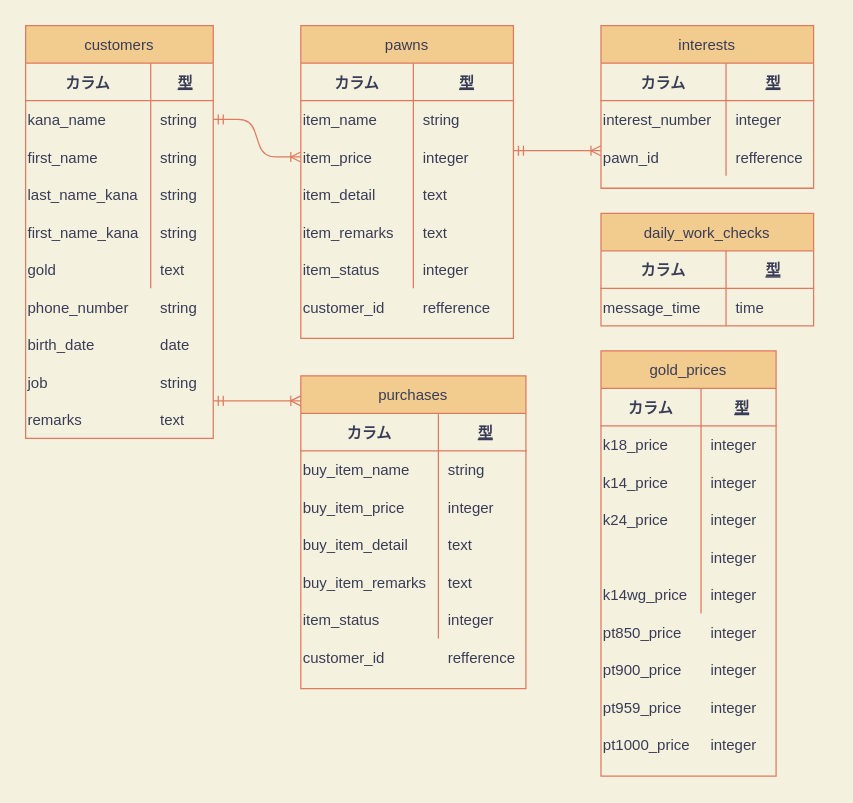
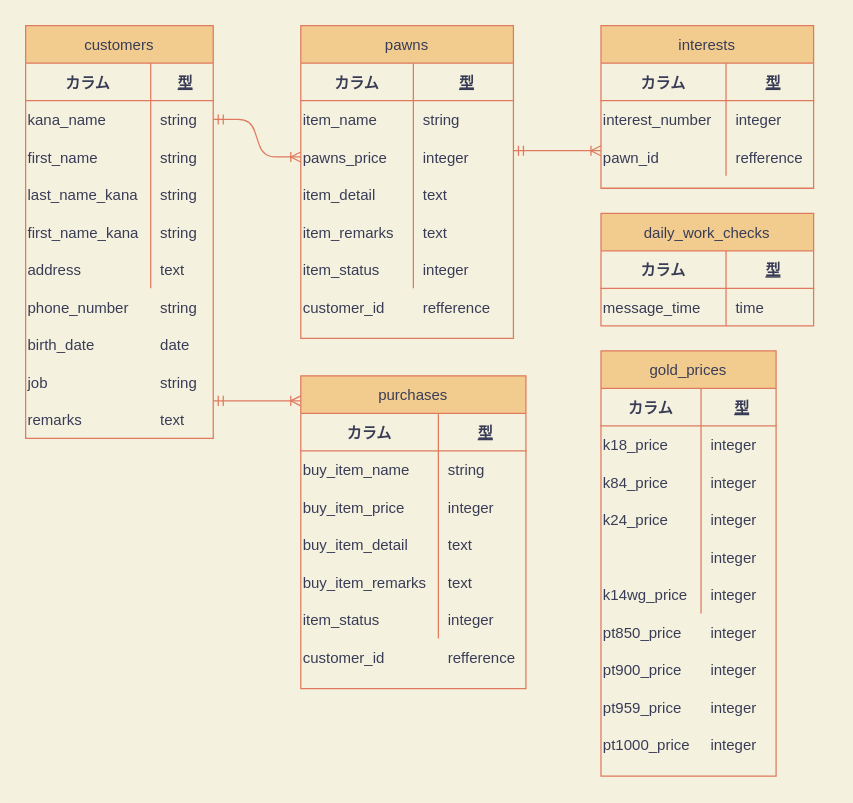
- <mxCell id="10" value="item_price" style="shape=partialRectangle;connectable=0;fillColor=none;top=0;left=0;bottom=0;right=0;editable=1;overflow=hidden;align=left;strokeColor=#E07A5F;fontColor=#393C56;" parent="9" vertex="1"><mxGeometry width="90" height="30" as="geometry" /></mxCell>
+ <mxCell id="10" value="pawns_price" style="shape=partialRectangle;connectable=0;fillColor=none;top=0;left=0;bottom=0;right=0;editable=1;overflow=hidden;align=left;strokeColor=#E07A5F;fontColor=#393C56;" parent="9" vertex="1"><mxGeometry width="90" height="30" as="geometry" /></mxCell>
- <mxCell id="42" value="gold" style="shape=partialRectangle;connectable=0;fillColor=none;top=0;left=0;bottom=0;right=0;editable=1;overflow=hidden;align=left;strokeColor=#E07A5F;fontColor=#393C56;" parent="41" vertex="1"><mxGeometry width="100" height="30" as="geometry" /></mxCell>
+ <mxCell id="42" value="address" style="shape=partialRectangle;connectable=0;fillColor=none;top=0;left=0;bottom=0;right=0;editable=1;overflow=hidden;align=left;strokeColor=#E07A5F;fontColor=#393C56;" parent="41" vertex="1"><mxGeometry width="100" height="30" as="geometry" /></mxCell>
- <mxCell id="106" value="k14_price" style="shape=partialRectangle;connectable=0;fillColor=none;top=0;left=0;bottom=0;right=0;editable=1;overflow=hidden;align=left;strokeColor=#E07A5F;fontColor=#393C56;" parent="105" vertex="1"><mxGeometry width="80" height="30" as="geometry" /></mxCell>
+ <mxCell id="106" value="k84_price" style="shape=partialRectangle;connectable=0;fillColor=none;top=0;left=0;bottom=0;right=0;editable=1;overflow=hidden;align=left;strokeColor=#E07A5F;fontColor=#393C56;" parent="105" vertex="1"><mxGeometry width="80" height="30" as="geometry" /></mxCell>
